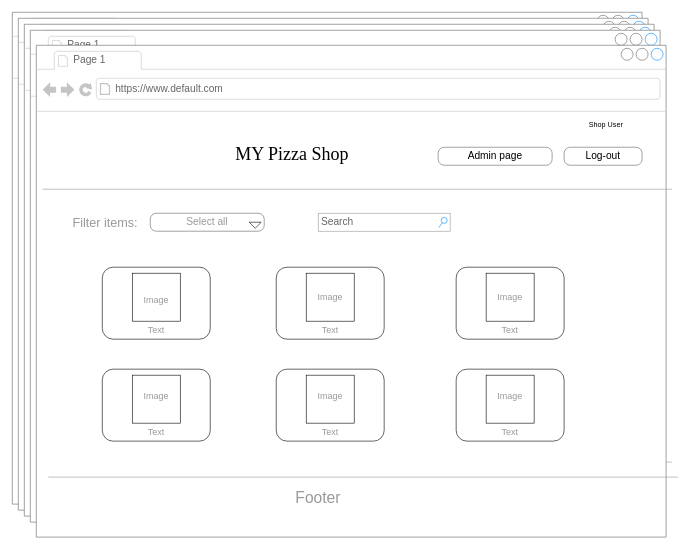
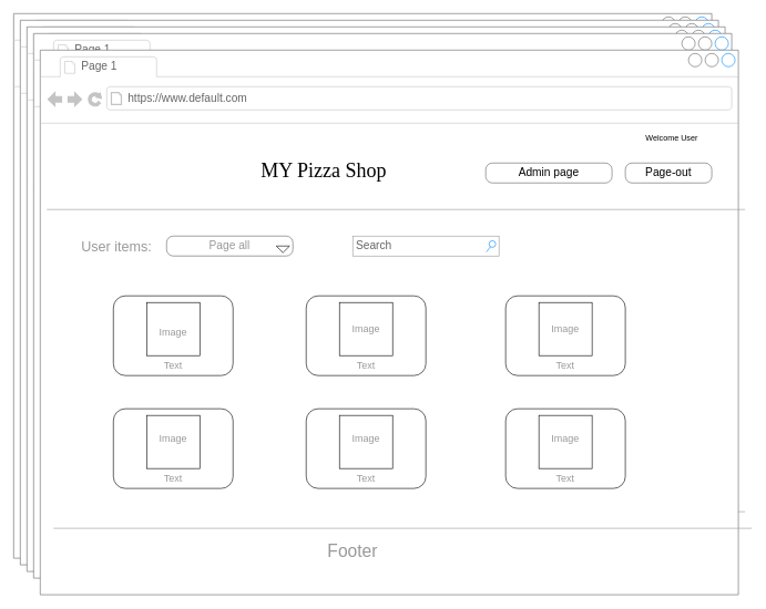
- <mxCell id="141" value="Shop User" style="text;html=1;strokeColor=none;fillColor=none;align=center;verticalAlign=middle;whiteSpace=wrap;rounded=0;" vertex="1" parent="105"><mxGeometry x="890" y="125" width="120" height="15" as="geometry" /></mxCell>
+ <mxCell id="141" value="Welcome User" style="text;html=1;strokeColor=none;fillColor=none;align=center;verticalAlign=middle;whiteSpace=wrap;rounded=0;" vertex="1" parent="105"><mxGeometry x="890" y="125" width="120" height="15" as="geometry" /></mxCell>
- <mxCell id="142" value="Log-out" style="strokeWidth=1;shadow=0;dashed=0;align=center;html=1;shape=mxgraph.mockup.buttons.button;strokeColor=#666666;mainText=;buttonStyle=round;fontSize=17;fontStyle=0;fillColor=none;whiteSpace=wrap;rounded=0;labelBackgroundColor=none;" vertex="1" parent="105"><mxGeometry x="880" y="170" width="130" height="30" as="geometry" /></mxCell>
+ <mxCell id="142" value="Page-out" style="strokeWidth=1;shadow=0;dashed=0;align=center;html=1;shape=mxgraph.mockup.buttons.button;strokeColor=#666666;mainText=;buttonStyle=round;fontSize=17;fontStyle=0;fillColor=none;whiteSpace=wrap;rounded=0;labelBackgroundColor=none;" vertex="1" parent="105"><mxGeometry x="880" y="170" width="130" height="30" as="geometry" /></mxCell>
- <mxCell id="139" value="Filter items:" style="text;html=1;strokeColor=none;fillColor=none;align=center;verticalAlign=middle;whiteSpace=wrap;rounded=0;fontSize=21;fontColor=#999999;" parent="105" vertex="1"><mxGeometry x="10" y="280" width="210" height="30" as="geometry" /></mxCell>
+ <mxCell id="139" value="User items:" style="text;html=1;strokeColor=none;fillColor=none;align=center;verticalAlign=middle;whiteSpace=wrap;rounded=0;fontSize=21;fontColor=#999999;" parent="105" vertex="1"><mxGeometry x="10" y="280" width="210" height="30" as="geometry" /></mxCell>
- <mxCell id="112" value="Select all" style="strokeWidth=1;shadow=0;dashed=0;align=center;html=1;shape=mxgraph.mockup.buttons.button;strokeColor=#666666;mainText=;buttonStyle=round;fontSize=17;fontStyle=0;fillColor=none;whiteSpace=wrap;rounded=0;labelBackgroundColor=none;fontColor=#999999;" parent="105" vertex="1"><mxGeometry x="190" y="280" width="190" height="30" as="geometry" /></mxCell>
+ <mxCell id="112" value="Page all" style="strokeWidth=1;shadow=0;dashed=0;align=center;html=1;shape=mxgraph.mockup.buttons.button;strokeColor=#666666;mainText=;buttonStyle=round;fontSize=17;fontStyle=0;fillColor=none;whiteSpace=wrap;rounded=0;labelBackgroundColor=none;fontColor=#999999;" parent="105" vertex="1"><mxGeometry x="190" y="280" width="190" height="30" as="geometry" /></mxCell>
